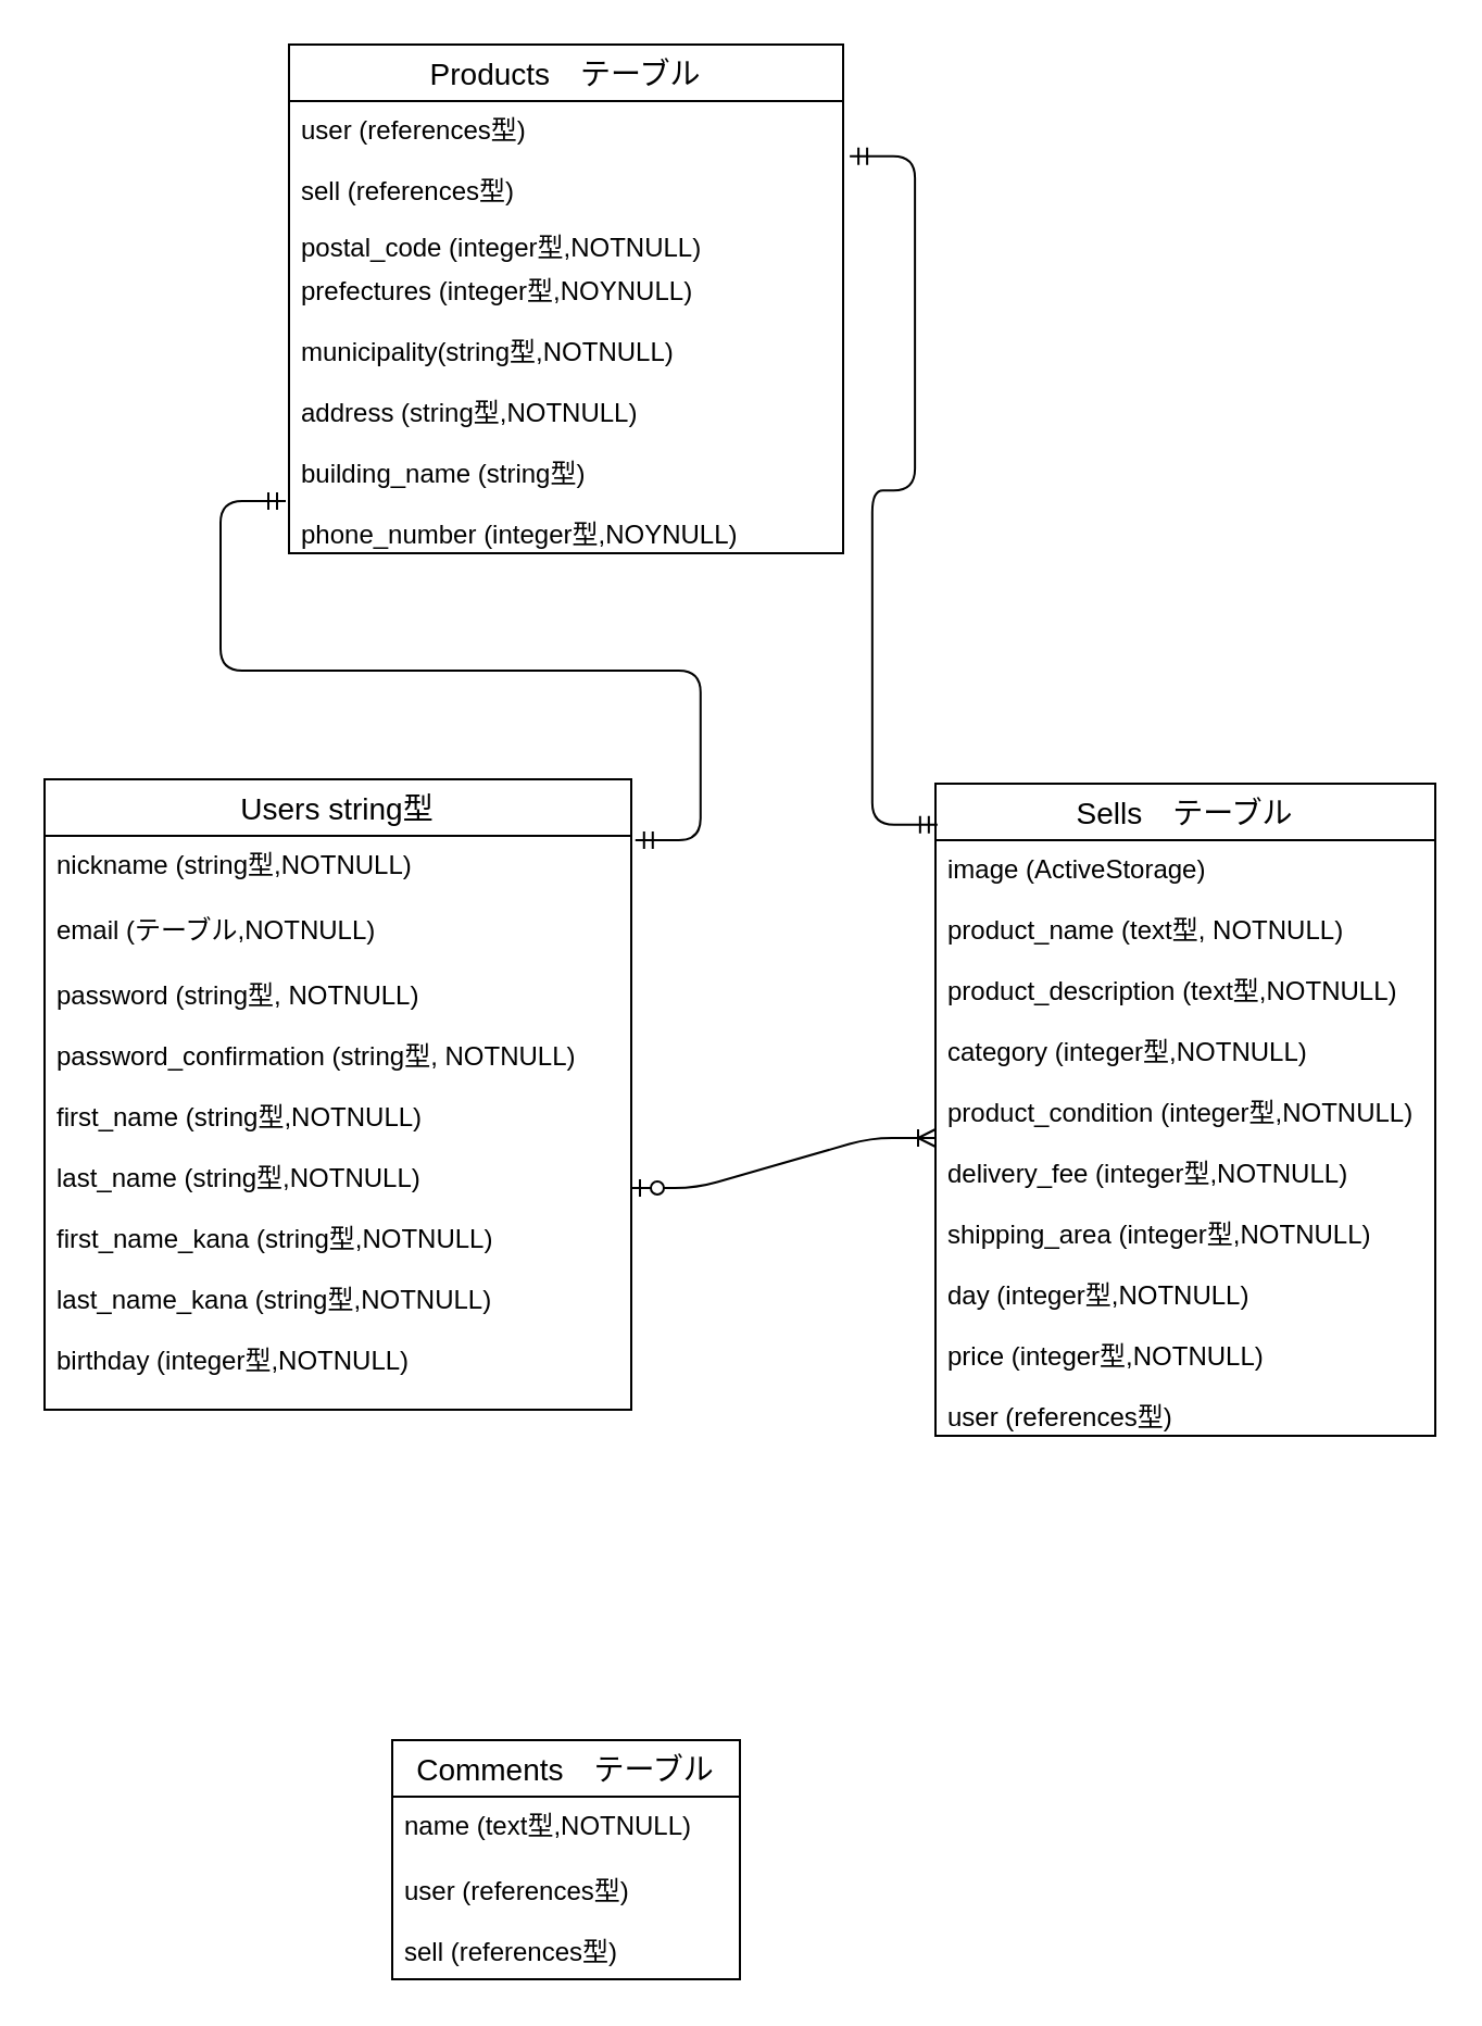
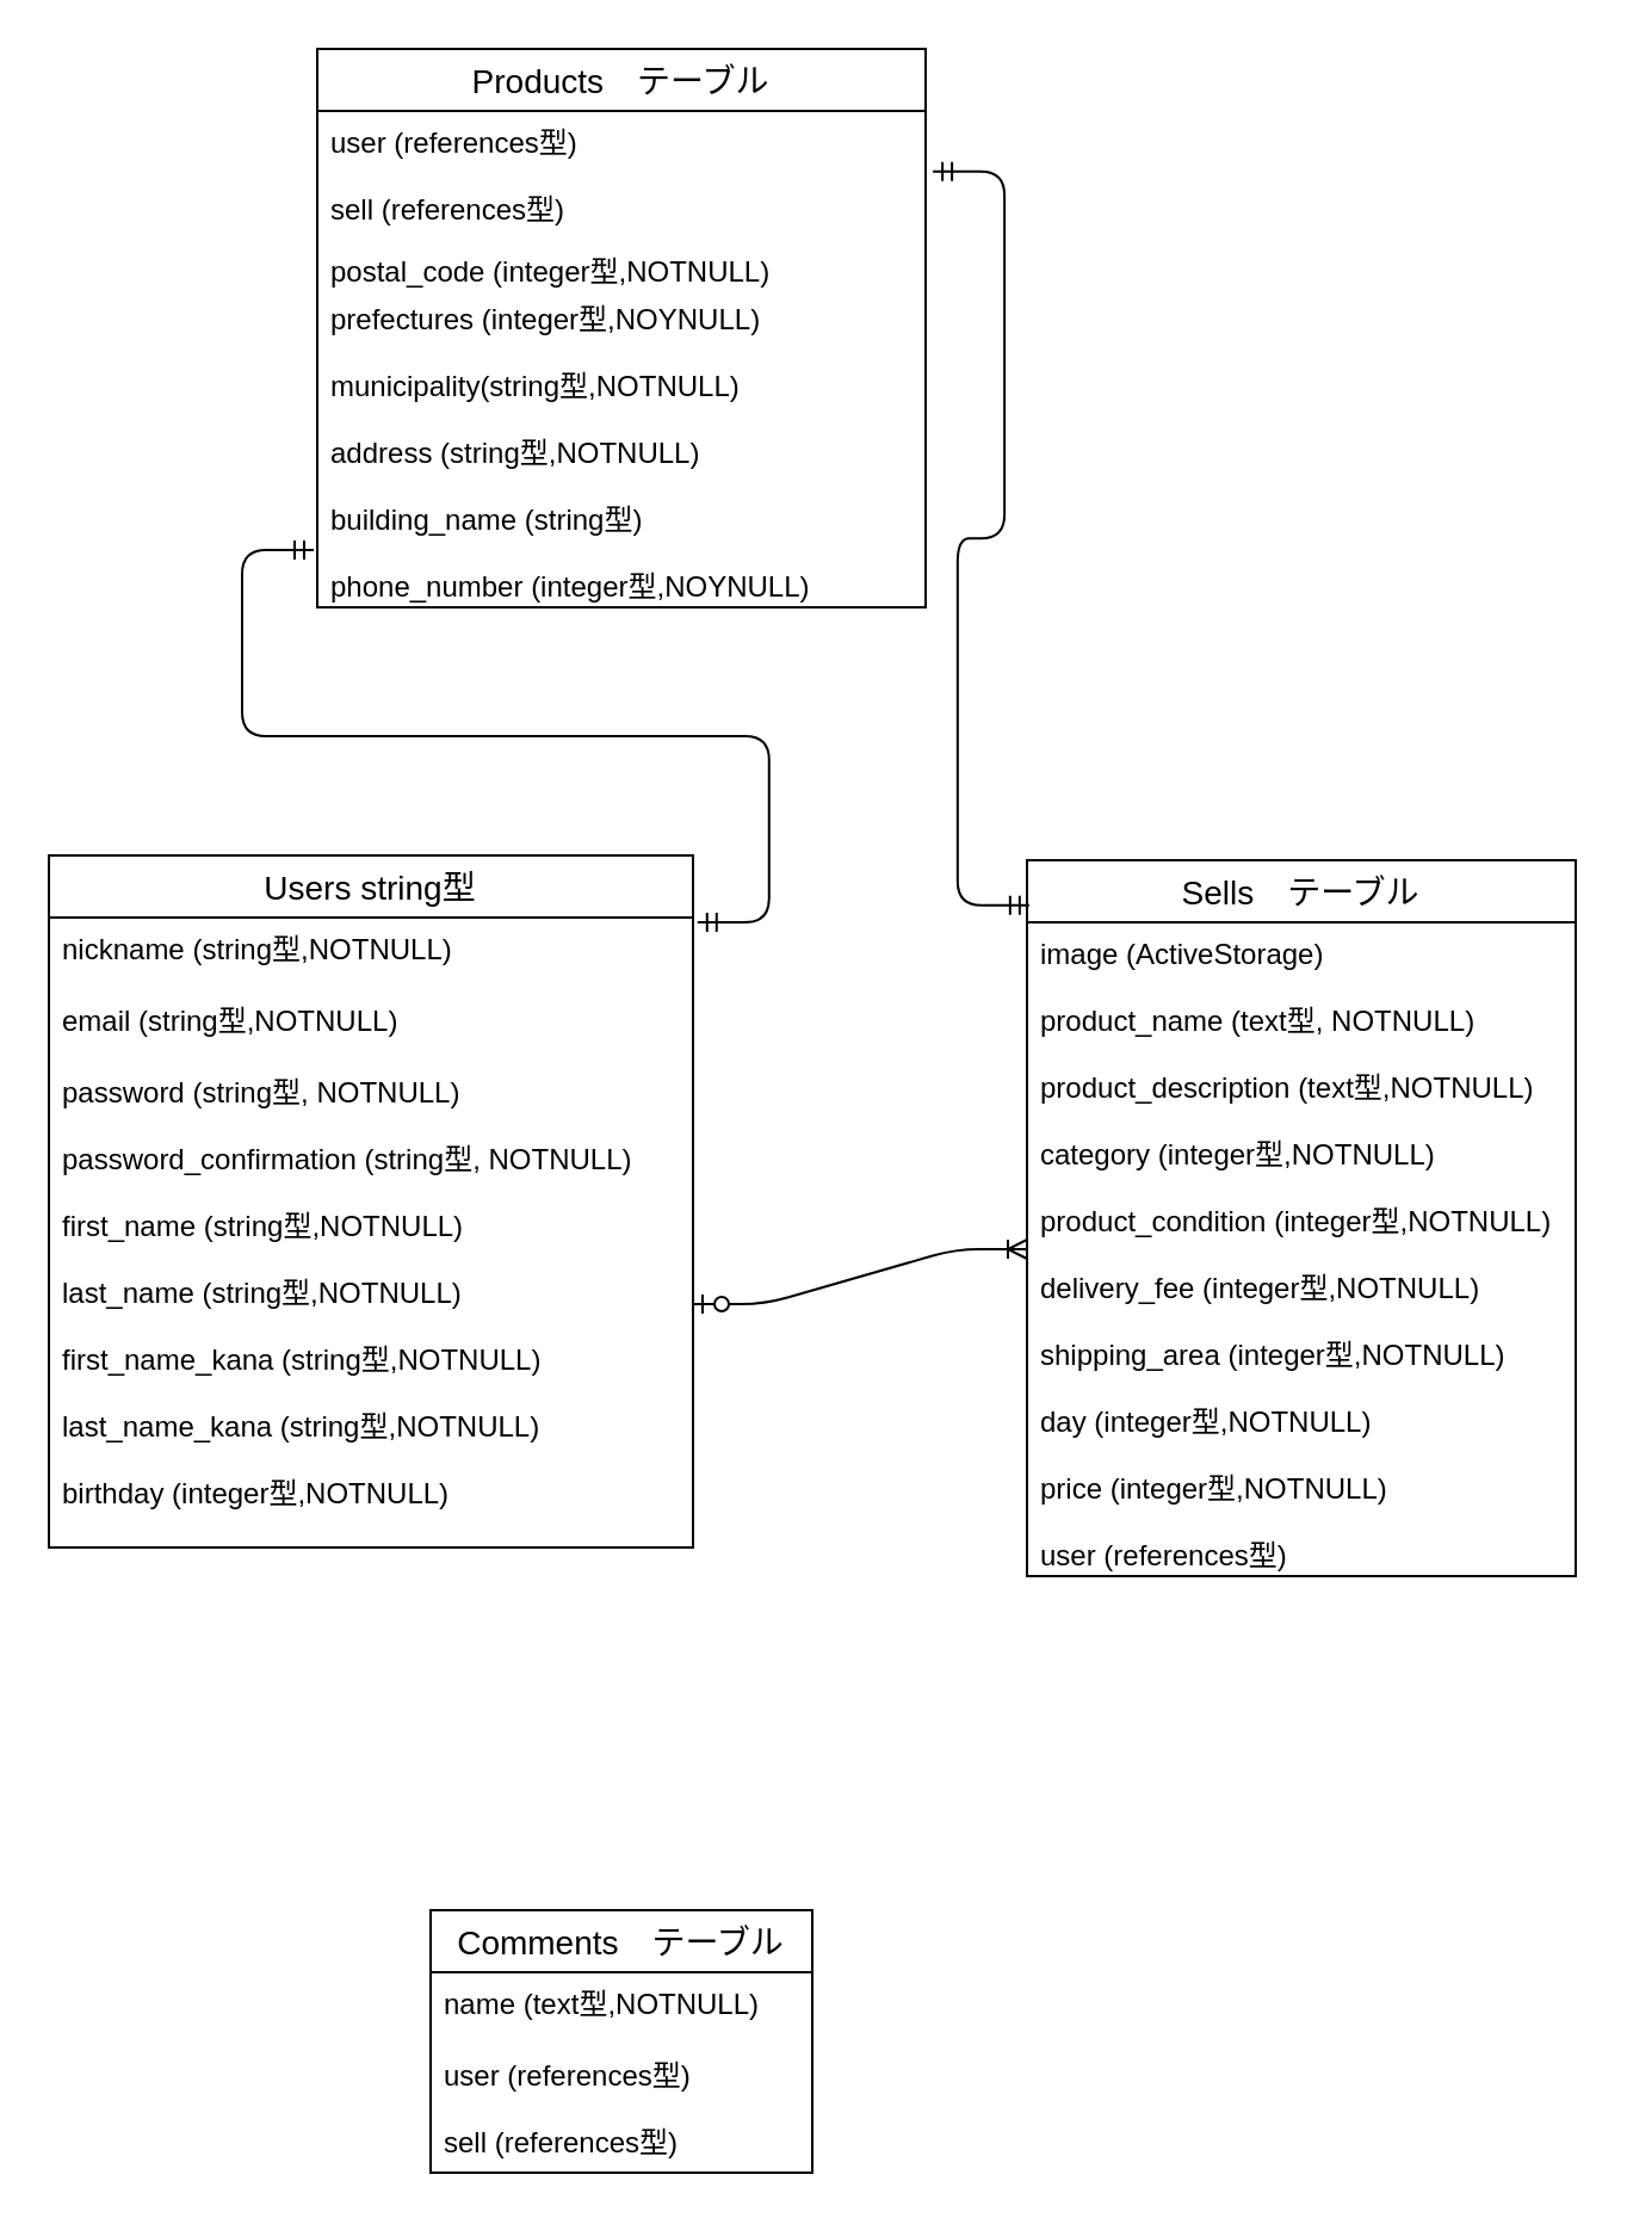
- <mxCell id="4" value="email (テーブル,NOTNULL)" style="text;strokeColor=none;fillColor=none;spacingLeft=4;spacingRight=4;overflow=hidden;rotatable=0;points=[[0,0.5],[1,0.5]];portConstraint=eastwest;fontSize=12;" parent="2" vertex="1"><mxGeometry y="56" width="270" height="30" as="geometry" /></mxCell>
+ <mxCell id="4" value="email (string型,NOTNULL)" style="text;strokeColor=none;fillColor=none;spacingLeft=4;spacingRight=4;overflow=hidden;rotatable=0;points=[[0,0.5],[1,0.5]];portConstraint=eastwest;fontSize=12;" parent="2" vertex="1"><mxGeometry y="56" width="270" height="30" as="geometry" /></mxCell>
